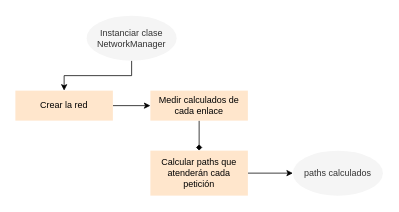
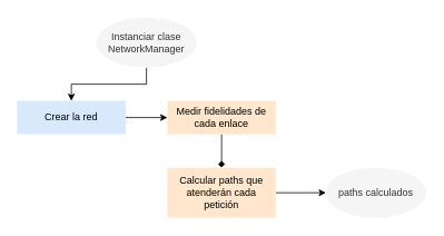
- <mxCell id="10" value="Crear la red" style="rounded=0;whiteSpace=wrap;html=1;fillColor=#ffe6cc;strokeColor=none;" parent="1" vertex="1"><mxGeometry x="20" y="120" width="130" height="40" as="geometry" /></mxCell>
+ <mxCell id="10" value="Crear la red" style="rounded=0;whiteSpace=wrap;html=1;fillColor=#dae8fc;strokeColor=none;" parent="1" vertex="1"><mxGeometry x="20" y="120" width="130" height="40" as="geometry" /></mxCell>
- <mxCell id="5" value="Medir calculados de cada enlace" style="rounded=0;whiteSpace=wrap;html=1;fillColor=#ffe6cc;strokeColor=none;" parent="1" vertex="1"><mxGeometry x="200" y="120" width="130" height="40" as="geometry" /></mxCell>
+ <mxCell id="5" value="Medir fidelidades de cada enlace" style="rounded=0;whiteSpace=wrap;html=1;fillColor=#ffe6cc;strokeColor=none;" parent="1" vertex="1"><mxGeometry x="200" y="120" width="130" height="40" as="geometry" /></mxCell>
